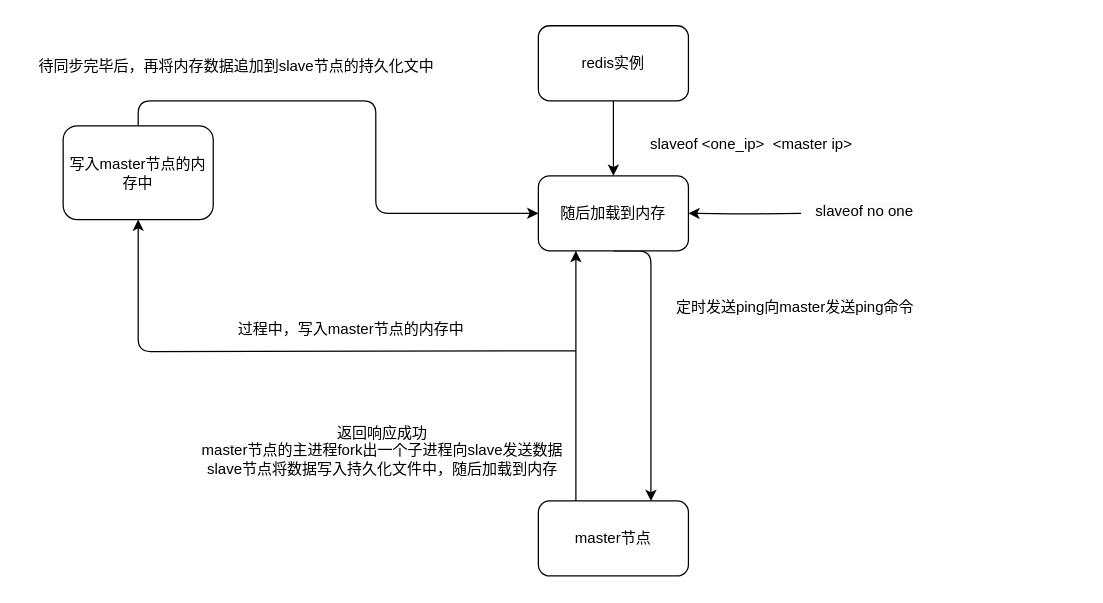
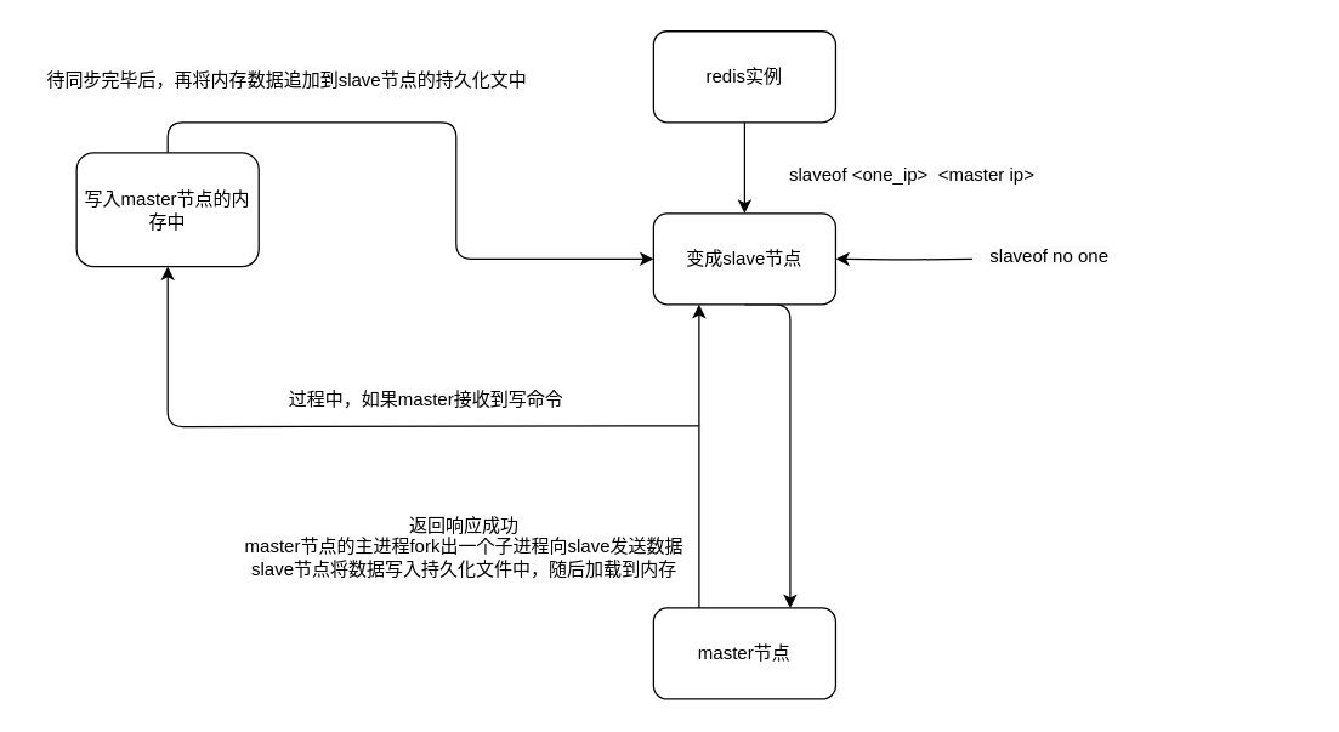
- <mxCell id="5" value="随后加载到内存" style="whiteSpace=wrap;html=1;rounded=1;" vertex="1" parent="1"><mxGeometry x="430" y="140" width="120" height="60" as="geometry" /></mxCell>
+ <mxCell id="5" value="变成slave节点" style="whiteSpace=wrap;html=1;rounded=1;" vertex="1" parent="1"><mxGeometry x="430" y="140" width="120" height="60" as="geometry" /></mxCell>
- <mxCell id="9" value="定时发送ping向master发送ping命令" style="text;html=1;align=center;verticalAlign=middle;resizable=0;points=[];autosize=1;strokeColor=none;fillColor=none;rounded=1;" vertex="1" parent="1"><mxGeometry x="530" y="230" width="210" height="30" as="geometry" /></mxCell>
- <mxCell id="17" value="过程中，写入master节点的内存中" style="text;html=1;align=center;verticalAlign=middle;resizable=0;points=[];autosize=1;strokeColor=none;fillColor=none;rounded=1;" vertex="1" parent="1"><mxGeometry x="180" y="248" width="200" height="30" as="geometry" /></mxCell>
+ <mxCell id="17" value="过程中，如果master接收到写命令" style="text;html=1;align=center;verticalAlign=middle;resizable=0;points=[];autosize=1;strokeColor=none;fillColor=none;rounded=1;" vertex="1" parent="1"><mxGeometry x="180" y="248" width="200" height="30" as="geometry" /></mxCell>
